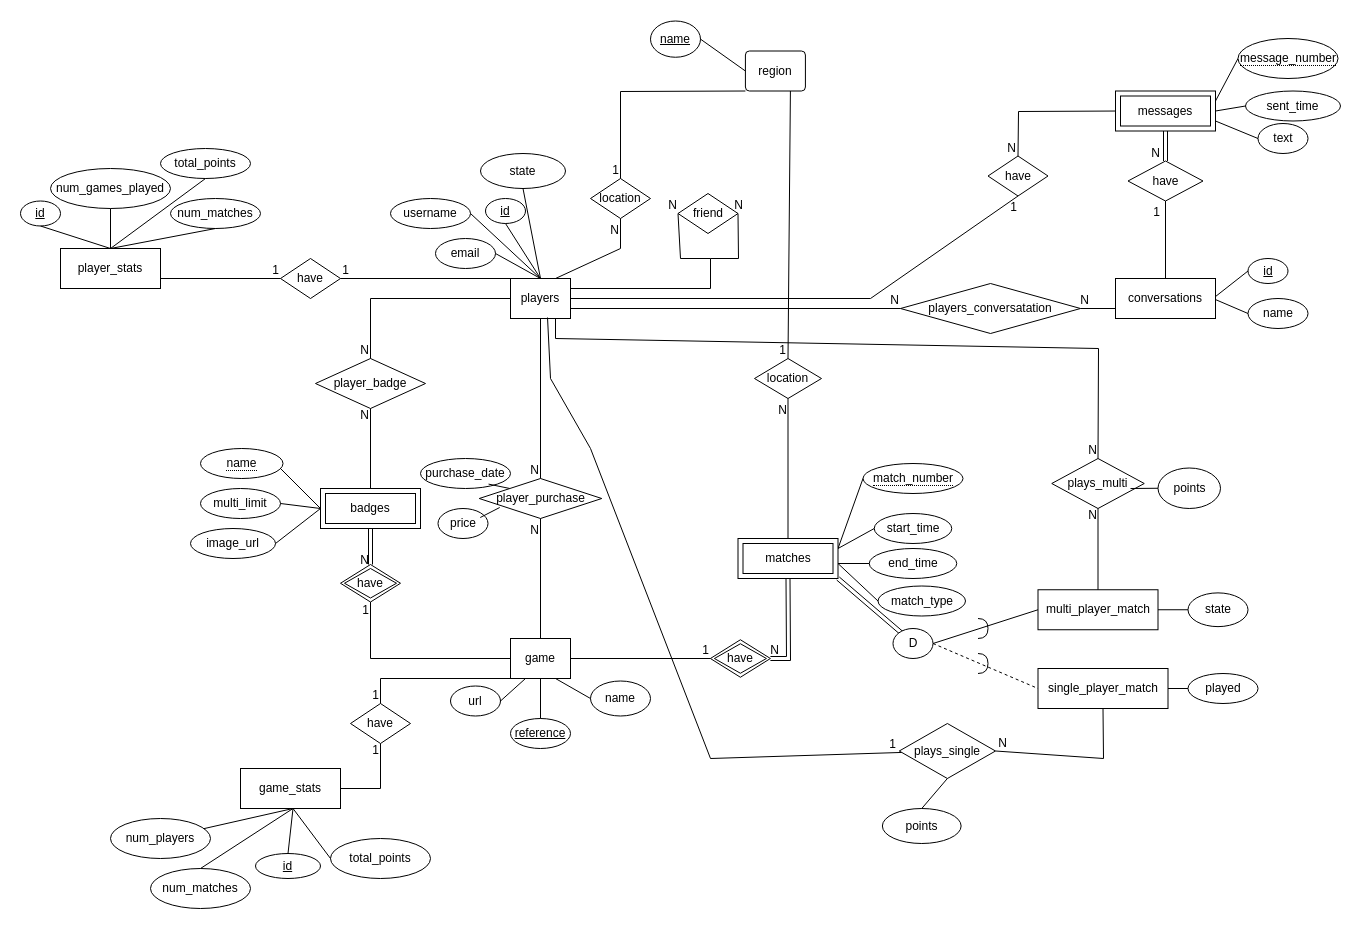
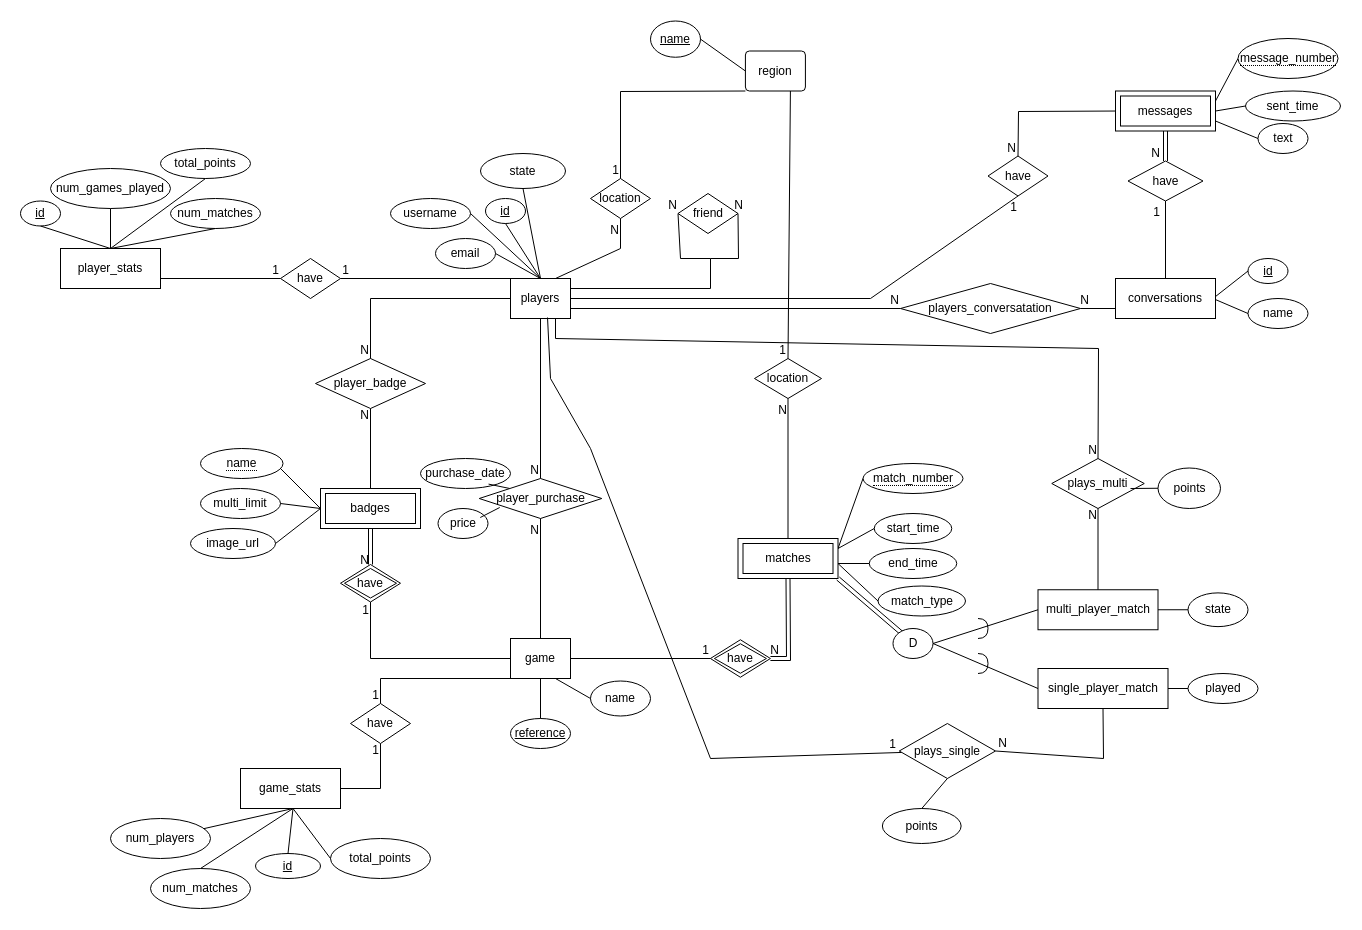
- <mxCell id="60" value="" style="endArrow=none;html=1;rounded=0;entryX=0;entryY=0.5;entryDx=0;entryDy=0;startArrow=none;exitX=1;exitY=0.5;exitDx=0;exitDy=0;dashed=1;" parent="1" source="47" target="53" edge="1"><mxGeometry relative="1" as="geometry"><mxPoint x="997.5" y="668" as="sourcePoint" /><mxPoint x="1047.5" y="619.25" as="targetPoint" /></mxGeometry></mxCell>
+ <mxCell id="60" value="" style="endArrow=none;html=1;rounded=0;entryX=0;entryY=0.5;entryDx=0;entryDy=0;startArrow=none;exitX=1;exitY=0.5;exitDx=0;exitDy=0;" parent="1" source="47" target="53" edge="1"><mxGeometry relative="1" as="geometry"><mxPoint x="997.5" y="668" as="sourcePoint" /><mxPoint x="1047.5" y="619.25" as="targetPoint" /></mxGeometry></mxCell>
- <mxCell id="19" value="" style="endArrow=none;html=1;rounded=0;entryX=1;entryY=0.5;entryDx=0;entryDy=0;exitX=0.25;exitY=1;exitDx=0;exitDy=0;" parent="1" source="11" target="15" edge="1"><mxGeometry relative="1" as="geometry"><mxPoint x="460" y="528" as="sourcePoint" /><mxPoint x="620" y="528" as="targetPoint" /></mxGeometry></mxCell>
- <mxCell id="15" value="url" style="ellipse;whiteSpace=wrap;html=1;align=center;" parent="1" vertex="1"><mxGeometry x="450" y="685.5" width="50" height="30" as="geometry" /></mxCell>
